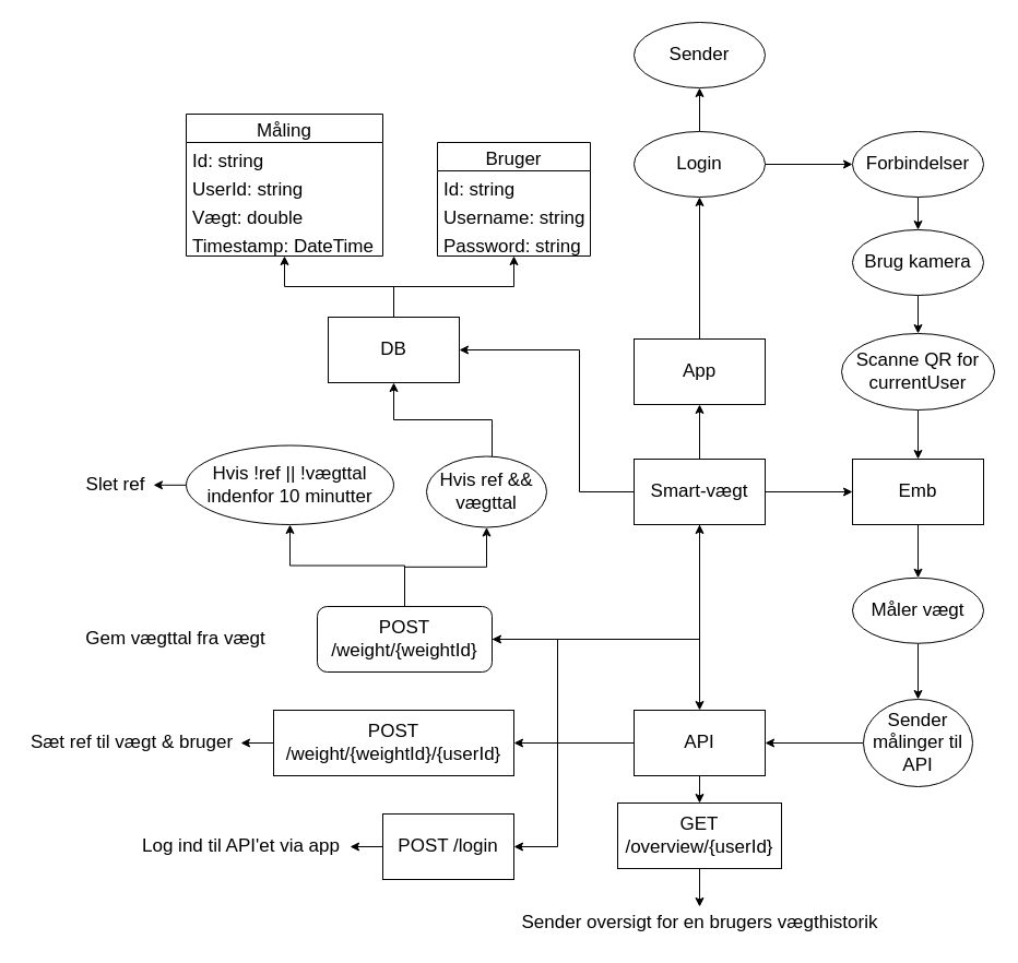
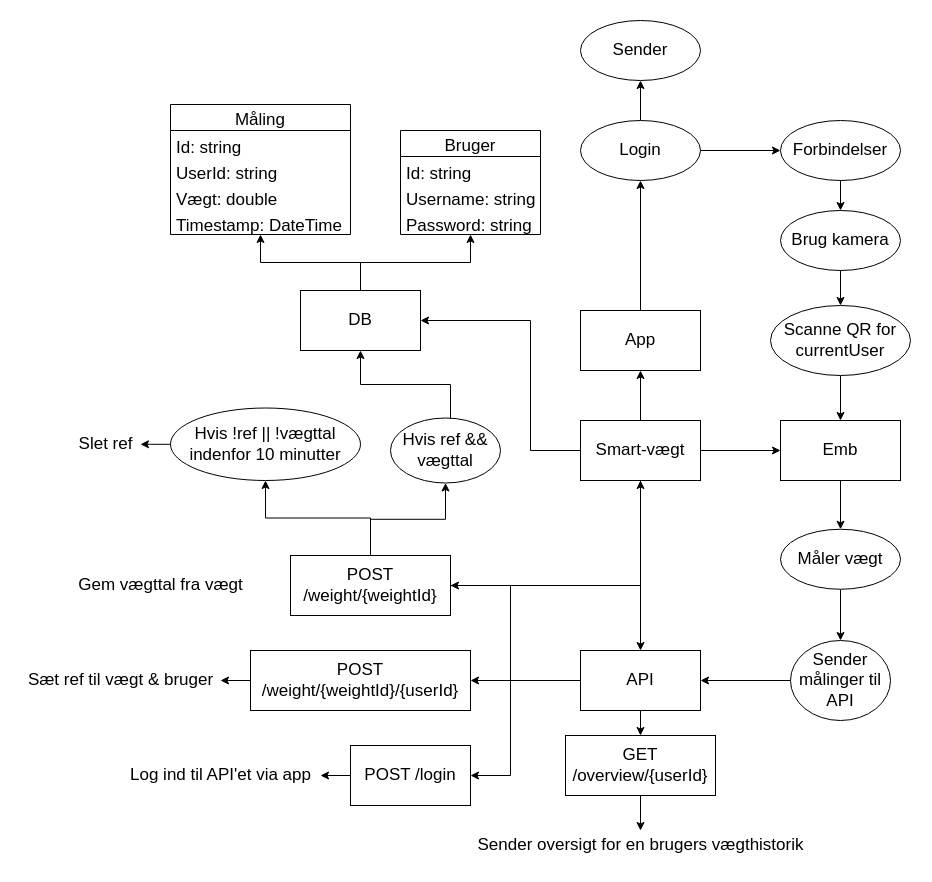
- <mxCell id="40" value="POST /weight/{weightId}" style="whiteSpace=wrap;html=1;fontSize=17;rounded=1;" vertex="1" parent="1"><mxGeometry y="555" width="160" height="60" as="geometry" x="290" /></mxCell>
+ <mxCell id="40" value="POST /weight/{weightId}" style="whiteSpace=wrap;html=1;fontSize=17;" vertex="1" parent="1"><mxGeometry y="555" width="160" height="60" as="geometry" x="290" /></mxCell>
